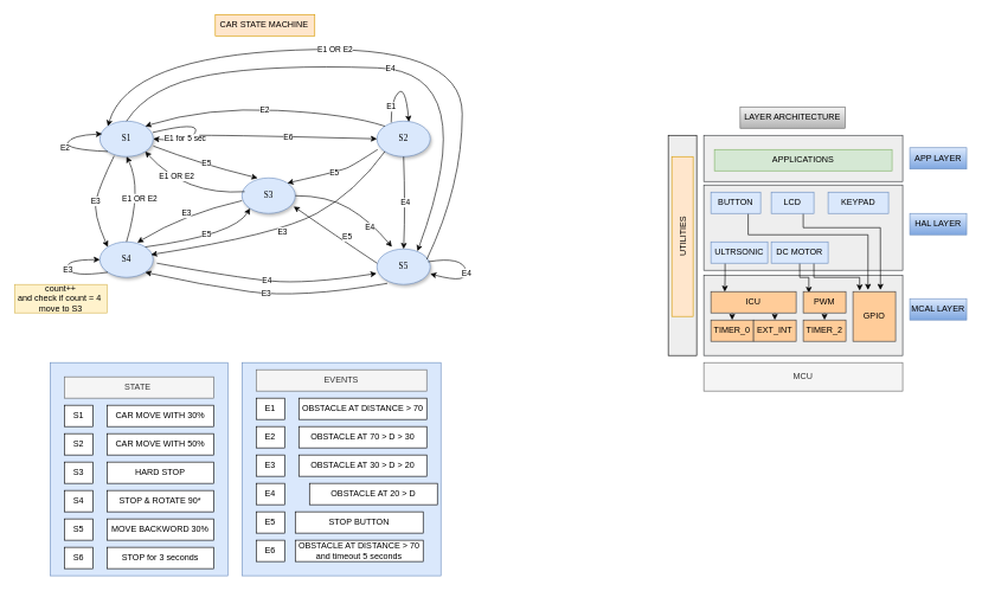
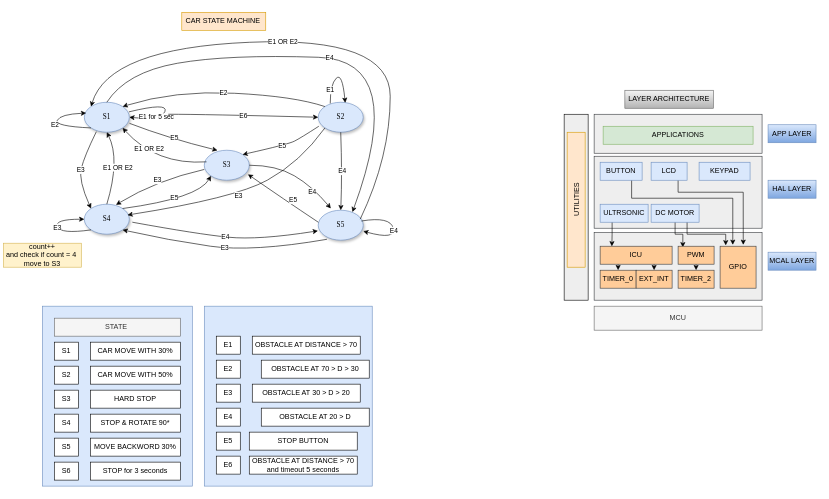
- <mxCell id="60" value="count++&lt;br&gt;and check if count = 4&amp;nbsp;&lt;br&gt;move to S3" style="text;html=1;strokeColor=#d6b656;fillColor=#fff2cc;align=center;verticalAlign=middle;whiteSpace=wrap;rounded=0;" parent="1" vertex="1"><mxGeometry x="20" y="400" width="130" height="40" as="geometry" /></mxCell>
+ <mxCell id="60" value="count++&lt;br&gt;and check if count = 4&amp;nbsp;&lt;br&gt;move to S3" style="text;html=1;strokeColor=#d6b656;fillColor=#fff2cc;align=center;verticalAlign=middle;whiteSpace=wrap;rounded=0;" parent="1" vertex="1"><mxGeometry x="5" y="405" width="130" height="40" as="geometry" /></mxCell>
- <mxCell id="76" value="EVENTS" style="rounded=0;whiteSpace=wrap;html=1;fillColor=#f5f5f5;fontColor=#333333;strokeColor=#666666;container=0;" parent="1" vertex="1"><mxGeometry x="360" y="520" width="240" height="30" as="geometry" /></mxCell>
- <mxCell id="82" value="OBSTACLE AT 70 &amp;gt; D &amp;gt; 30" style="rounded=0;whiteSpace=wrap;html=1;container=0;" parent="1" vertex="1"><mxGeometry x="420" y="600" width="180" height="30" as="geometry" /></mxCell>
+ <mxCell id="82" value="OBSTACLE AT 70 &amp;gt; D &amp;gt; 30" style="rounded=0;whiteSpace=wrap;html=1;container=0;" parent="1" vertex="1"><mxGeometry x="435" y="600" width="180" height="30" as="geometry" /></mxCell>
